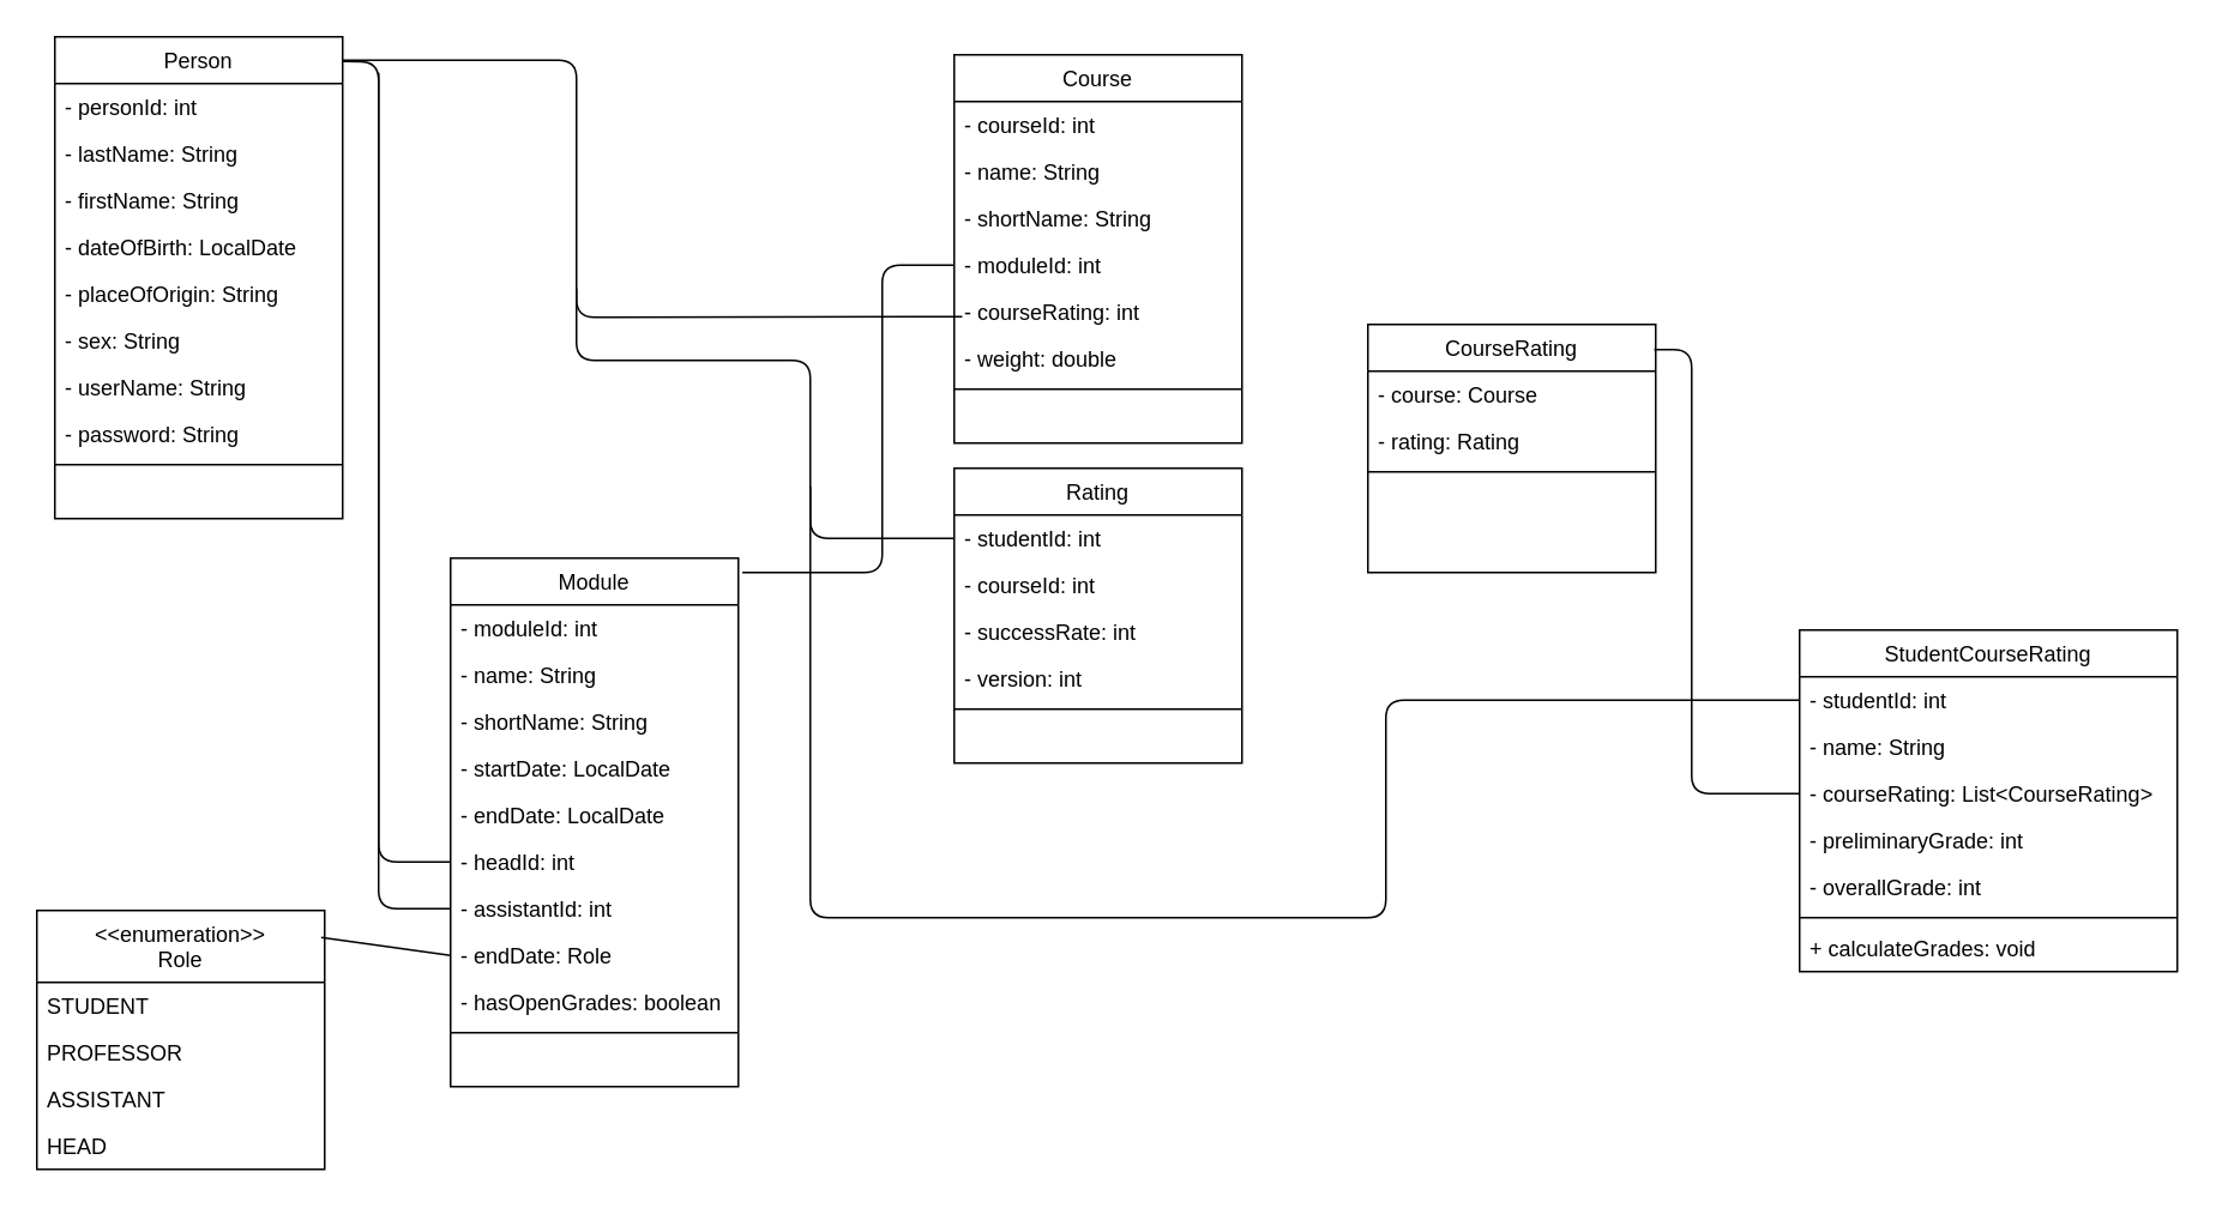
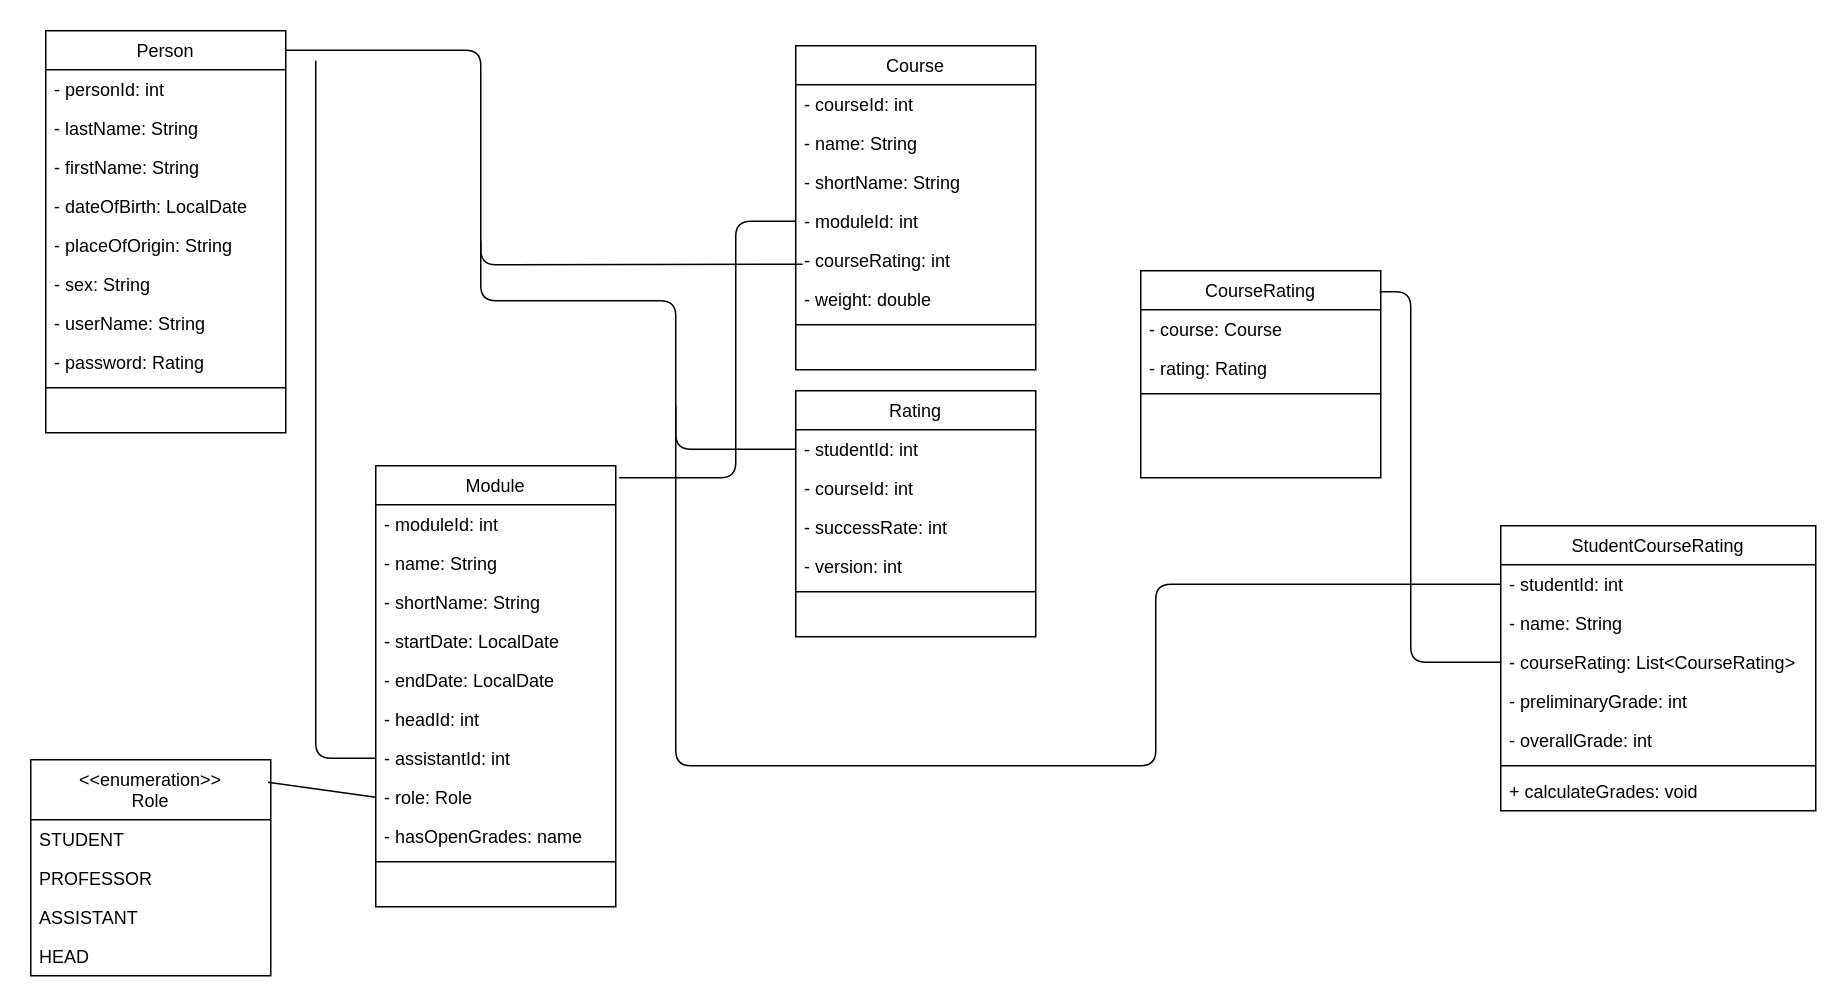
- <mxCell id="30" value="- password: String" style="text;align=left;verticalAlign=top;spacingLeft=4;spacingRight=4;overflow=hidden;rotatable=0;points=[[0,0.5],[1,0.5]];portConstraint=eastwest;" vertex="1" parent="22"><mxGeometry y="208" width="160" height="26" as="geometry" /></mxCell>
+ <mxCell id="30" value="- password: Rating" style="text;align=left;verticalAlign=top;spacingLeft=4;spacingRight=4;overflow=hidden;rotatable=0;points=[[0,0.5],[1,0.5]];portConstraint=eastwest;" vertex="1" parent="22"><mxGeometry y="208" width="160" height="26" as="geometry" /></mxCell>
- <mxCell id="61" value="" style="endArrow=none;html=1;exitX=0;exitY=0.5;exitDx=0;exitDy=0;entryX=0.998;entryY=0.051;entryDx=0;entryDy=0;entryPerimeter=0;" edge="1" parent="1" source="8" target="22"><mxGeometry width="50" height="50" relative="1" as="geometry"><mxPoint x="370" y="360" as="sourcePoint" /><mxPoint x="190" y="30" as="targetPoint" /><Array as="points"><mxPoint x="210" y="479" /><mxPoint x="210" y="34" /></Array></mxGeometry></mxCell>
- <mxCell id="10" value="- endDate: Role" style="text;align=left;verticalAlign=top;spacingLeft=4;spacingRight=4;overflow=hidden;rotatable=0;points=[[0,0.5],[1,0.5]];portConstraint=eastwest;rounded=0;shadow=0;html=0;" vertex="1" parent="2"><mxGeometry y="208" width="160" height="26" as="geometry" /></mxCell>
+ <mxCell id="10" value="- role: Role" style="text;align=left;verticalAlign=top;spacingLeft=4;spacingRight=4;overflow=hidden;rotatable=0;points=[[0,0.5],[1,0.5]];portConstraint=eastwest;rounded=0;shadow=0;html=0;" vertex="1" parent="2"><mxGeometry y="208" width="160" height="26" as="geometry" /></mxCell>
- <mxCell id="11" value="- hasOpenGrades: boolean" style="text;align=left;verticalAlign=top;spacingLeft=4;spacingRight=4;overflow=hidden;rotatable=0;points=[[0,0.5],[1,0.5]];portConstraint=eastwest;rounded=0;shadow=0;html=0;" vertex="1" parent="2"><mxGeometry y="234" width="160" height="26" as="geometry" /></mxCell>
+ <mxCell id="11" value="- hasOpenGrades: name" style="text;align=left;verticalAlign=top;spacingLeft=4;spacingRight=4;overflow=hidden;rotatable=0;points=[[0,0.5],[1,0.5]];portConstraint=eastwest;rounded=0;shadow=0;html=0;" vertex="1" parent="2"><mxGeometry y="234" width="160" height="26" as="geometry" /></mxCell>
